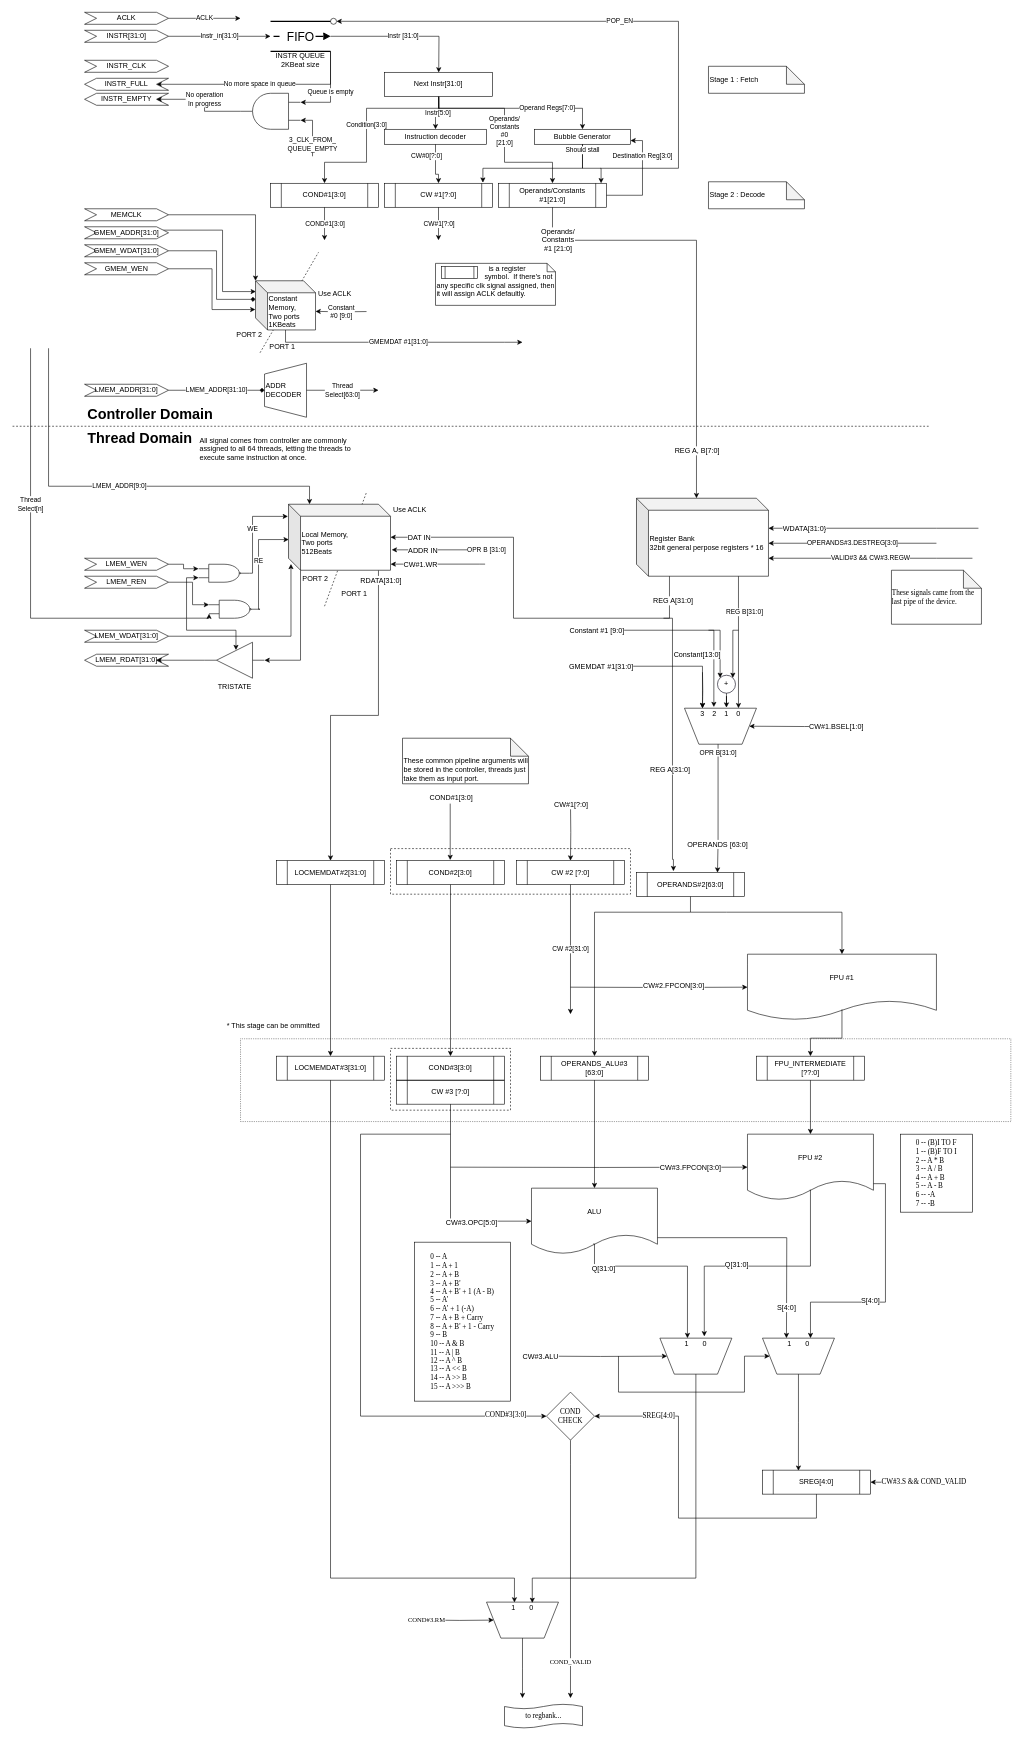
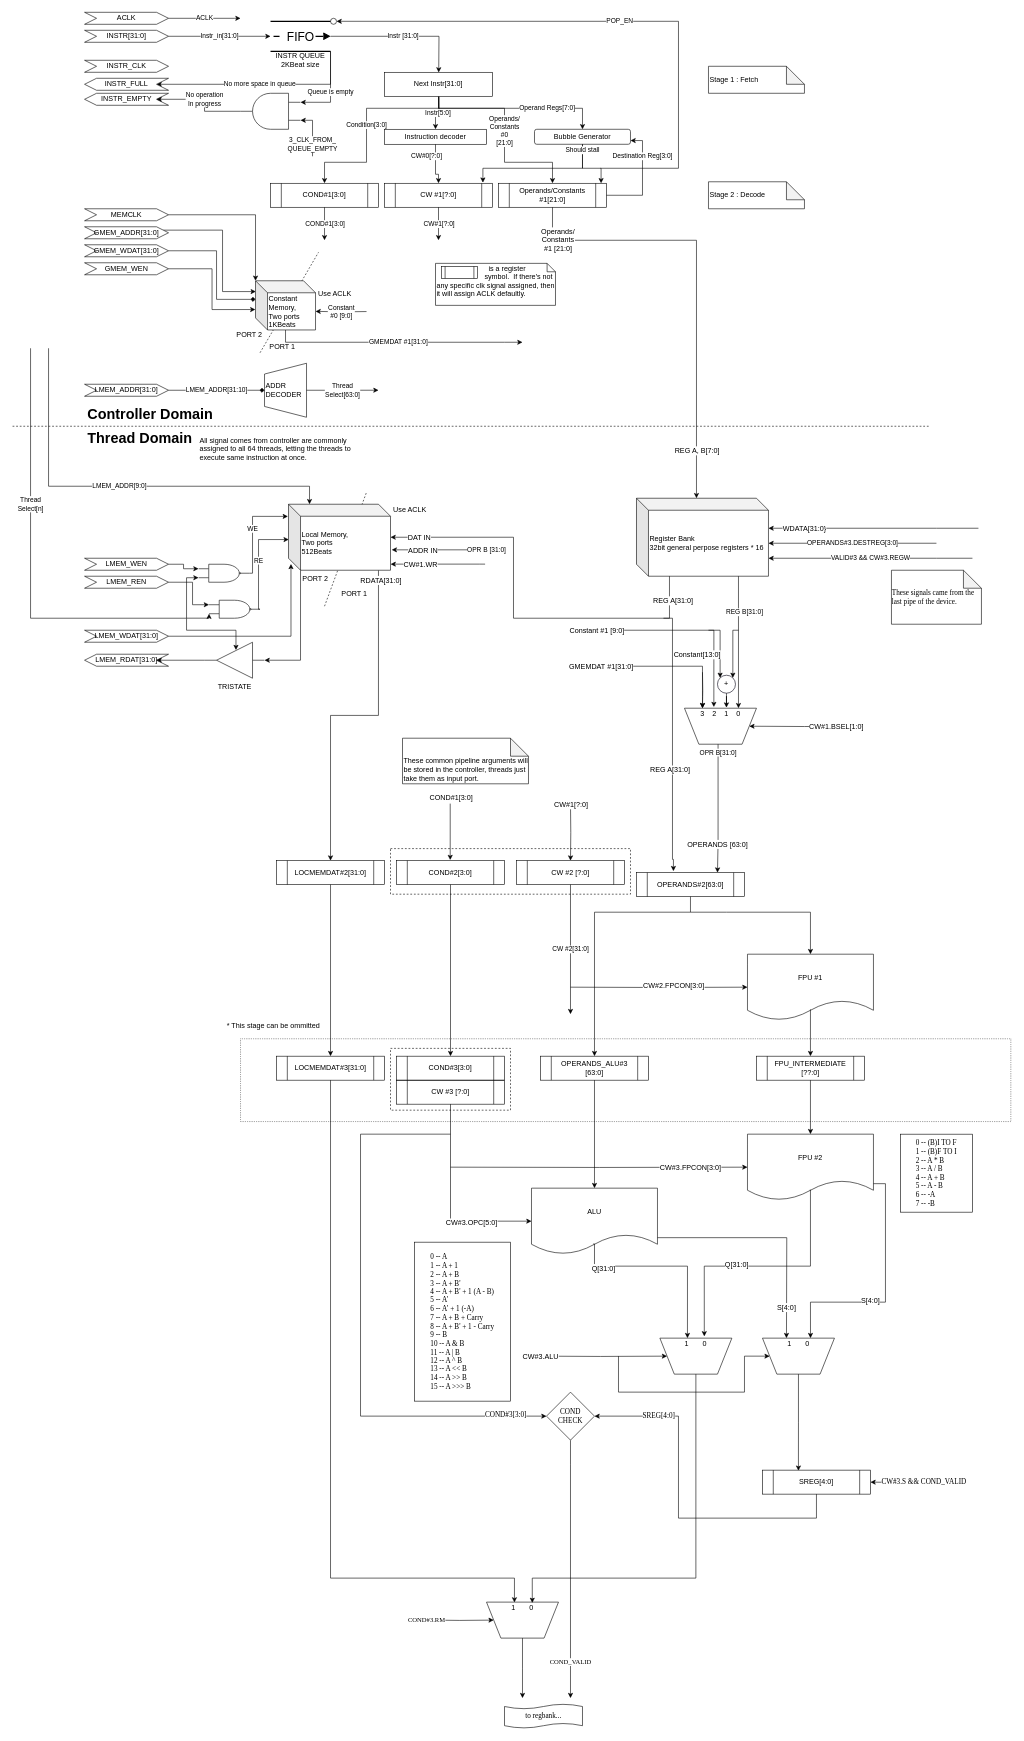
- <mxCell id="53" value="Bubble Generator" style="rounded=0;whiteSpace=wrap;html=1;fillColor=none;fontColor=#000000;" parent="1" vertex="1"><mxGeometry x="890" y="215" width="160" height="25" as="geometry" /></mxCell>
+ <mxCell id="53" value="Bubble Generator" style="whiteSpace=wrap;html=1;fillColor=none;fontColor=#000000;rounded=1;" parent="1" vertex="1"><mxGeometry x="890" y="215" width="160" height="25" as="geometry" /></mxCell>
- <mxCell id="119" value="FPU #1" style="shape=document;whiteSpace=wrap;html=1;boundedLbl=1;rounded=0;fillColor=none;align=center;" parent="1" vertex="1"><mxGeometry x="1245" y="1590" width="315" height="110" as="geometry" /></mxCell>
+ <mxCell id="119" value="FPU #1" style="shape=document;whiteSpace=wrap;html=1;boundedLbl=1;rounded=0;fillColor=none;align=center;" parent="1" vertex="1"><mxGeometry x="1245" y="1590" width="210" height="110" as="geometry" /></mxCell>
